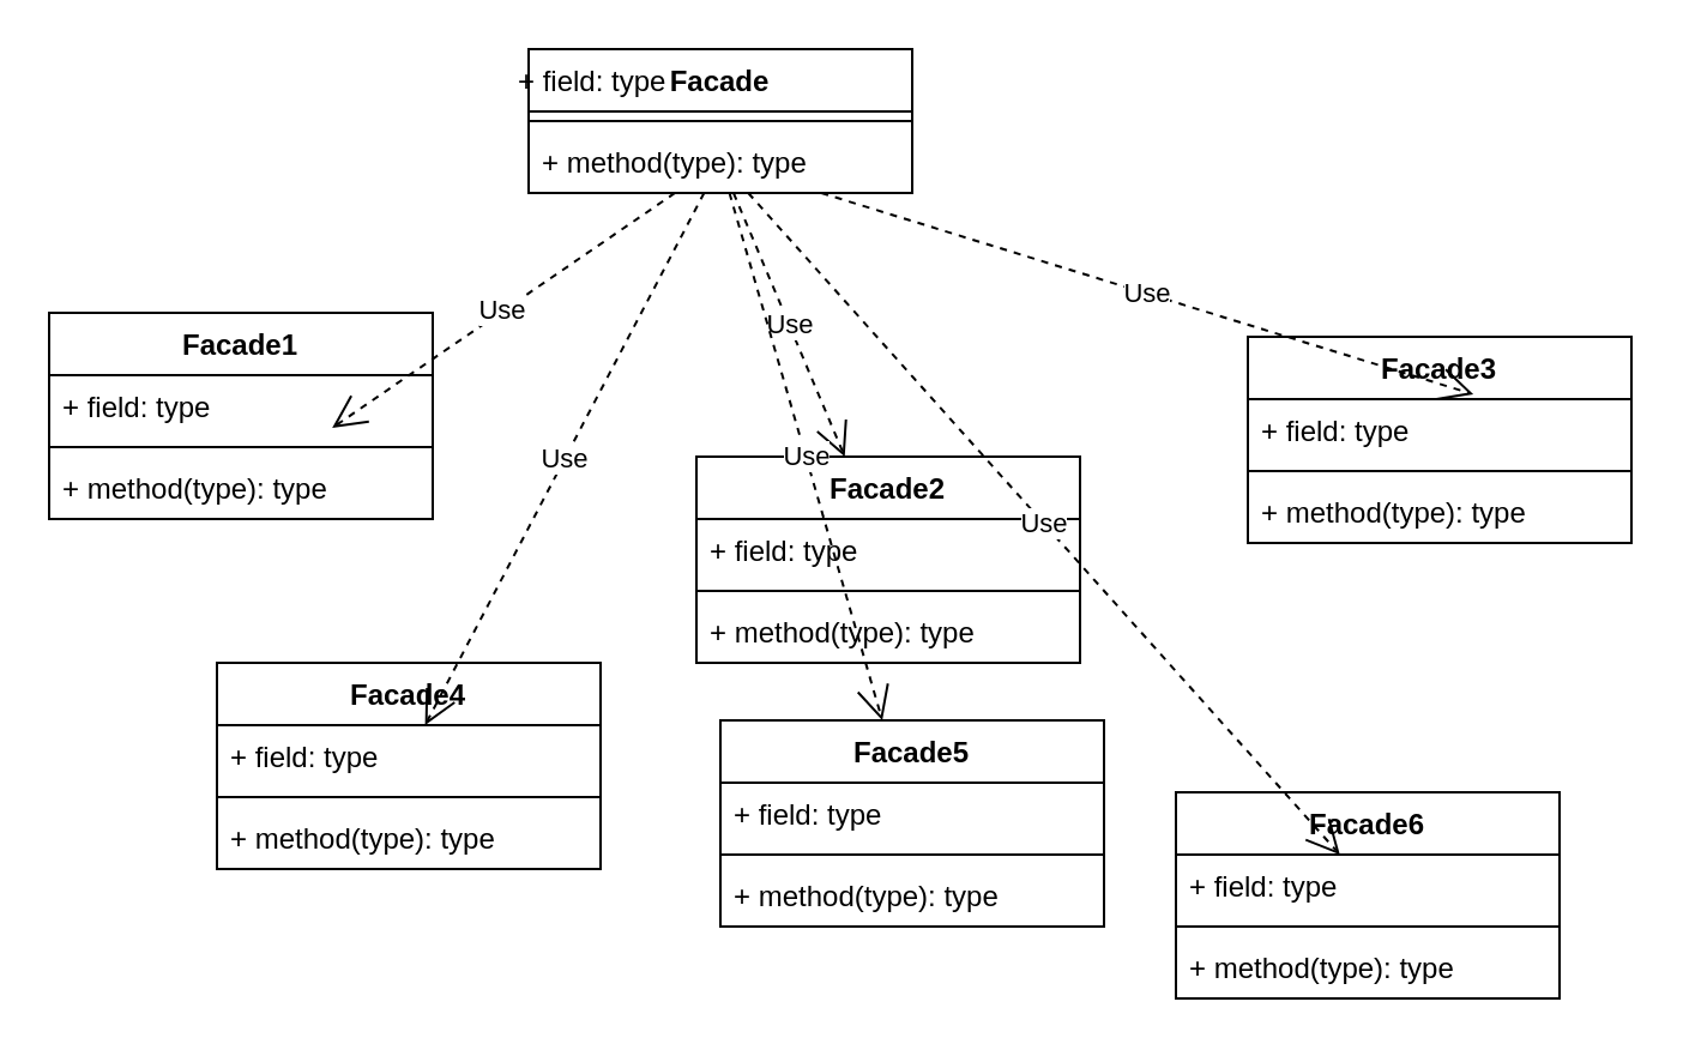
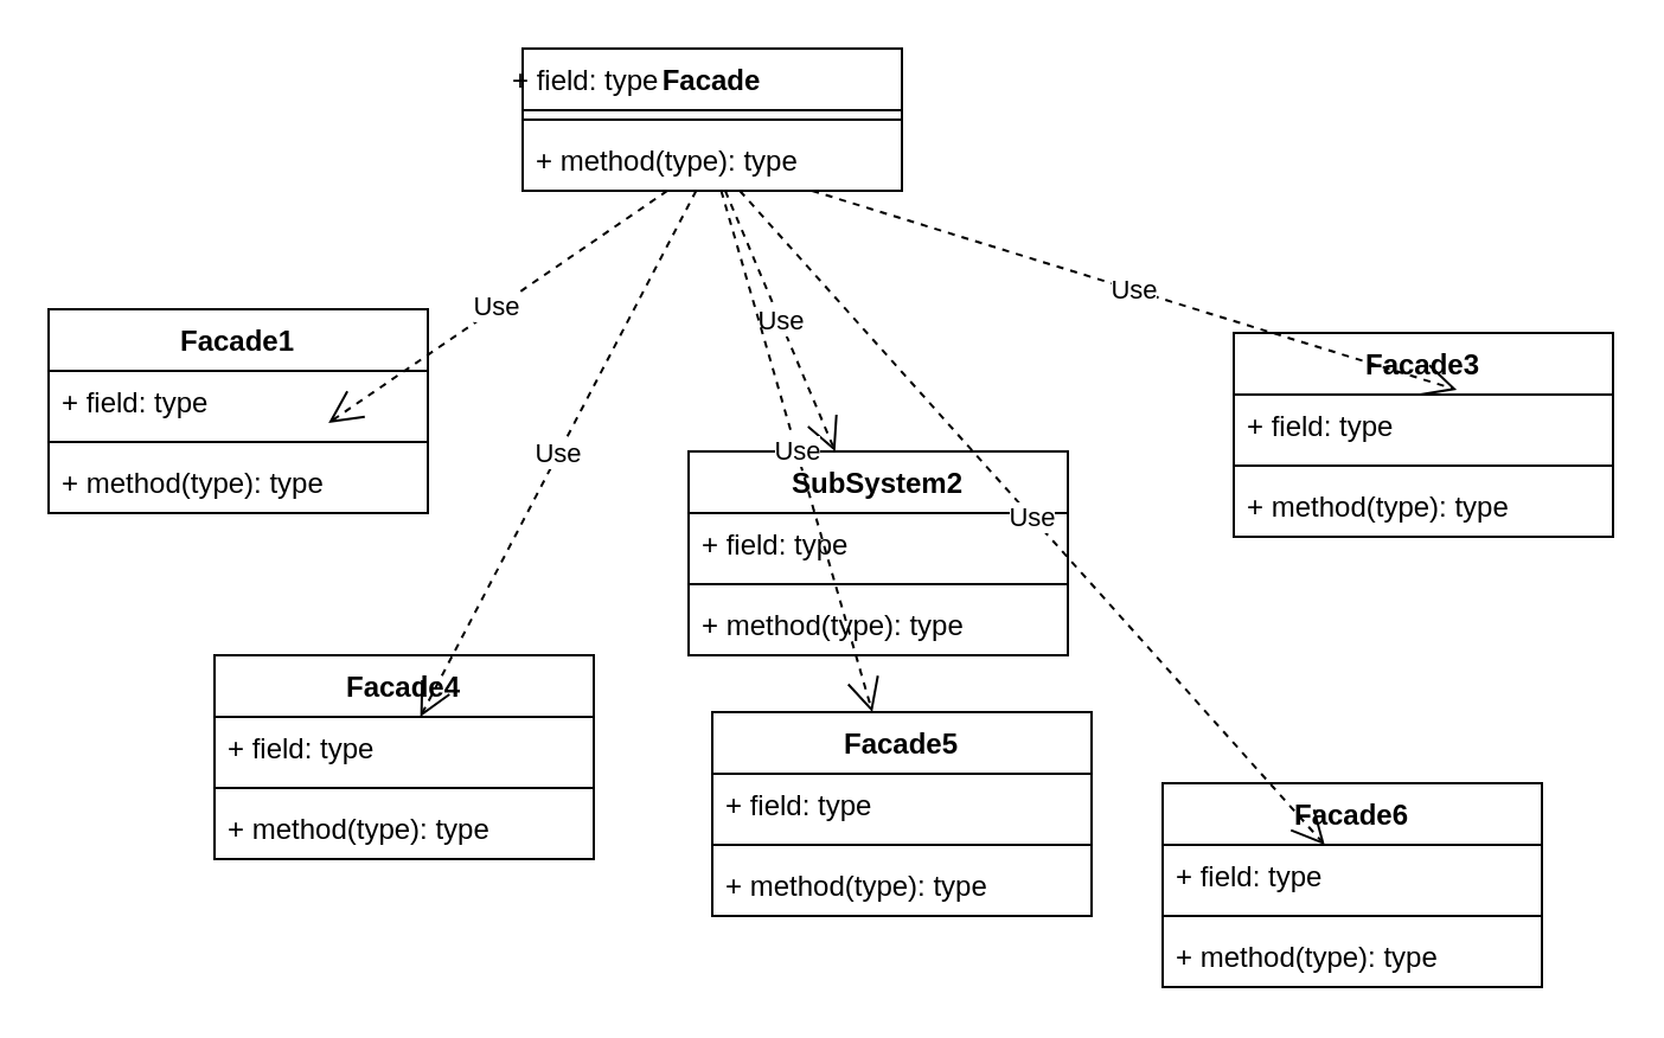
- <mxCell id="10" value="Facade2" style="swimlane;fontStyle=1;align=center;verticalAlign=top;childLayout=stackLayout;horizontal=1;startSize=26;horizontalStack=0;resizeParent=1;resizeParentMax=0;resizeLast=0;collapsible=1;marginBottom=0;whiteSpace=wrap;html=1;" vertex="1" parent="1"><mxGeometry x="290" y="190" width="160" height="86" as="geometry" /></mxCell>
+ <mxCell id="10" value="SubSystem2" style="swimlane;fontStyle=1;align=center;verticalAlign=top;childLayout=stackLayout;horizontal=1;startSize=26;horizontalStack=0;resizeParent=1;resizeParentMax=0;resizeLast=0;collapsible=1;marginBottom=0;whiteSpace=wrap;html=1;" vertex="1" parent="1"><mxGeometry x="290" y="190" width="160" height="86" as="geometry" /></mxCell>
